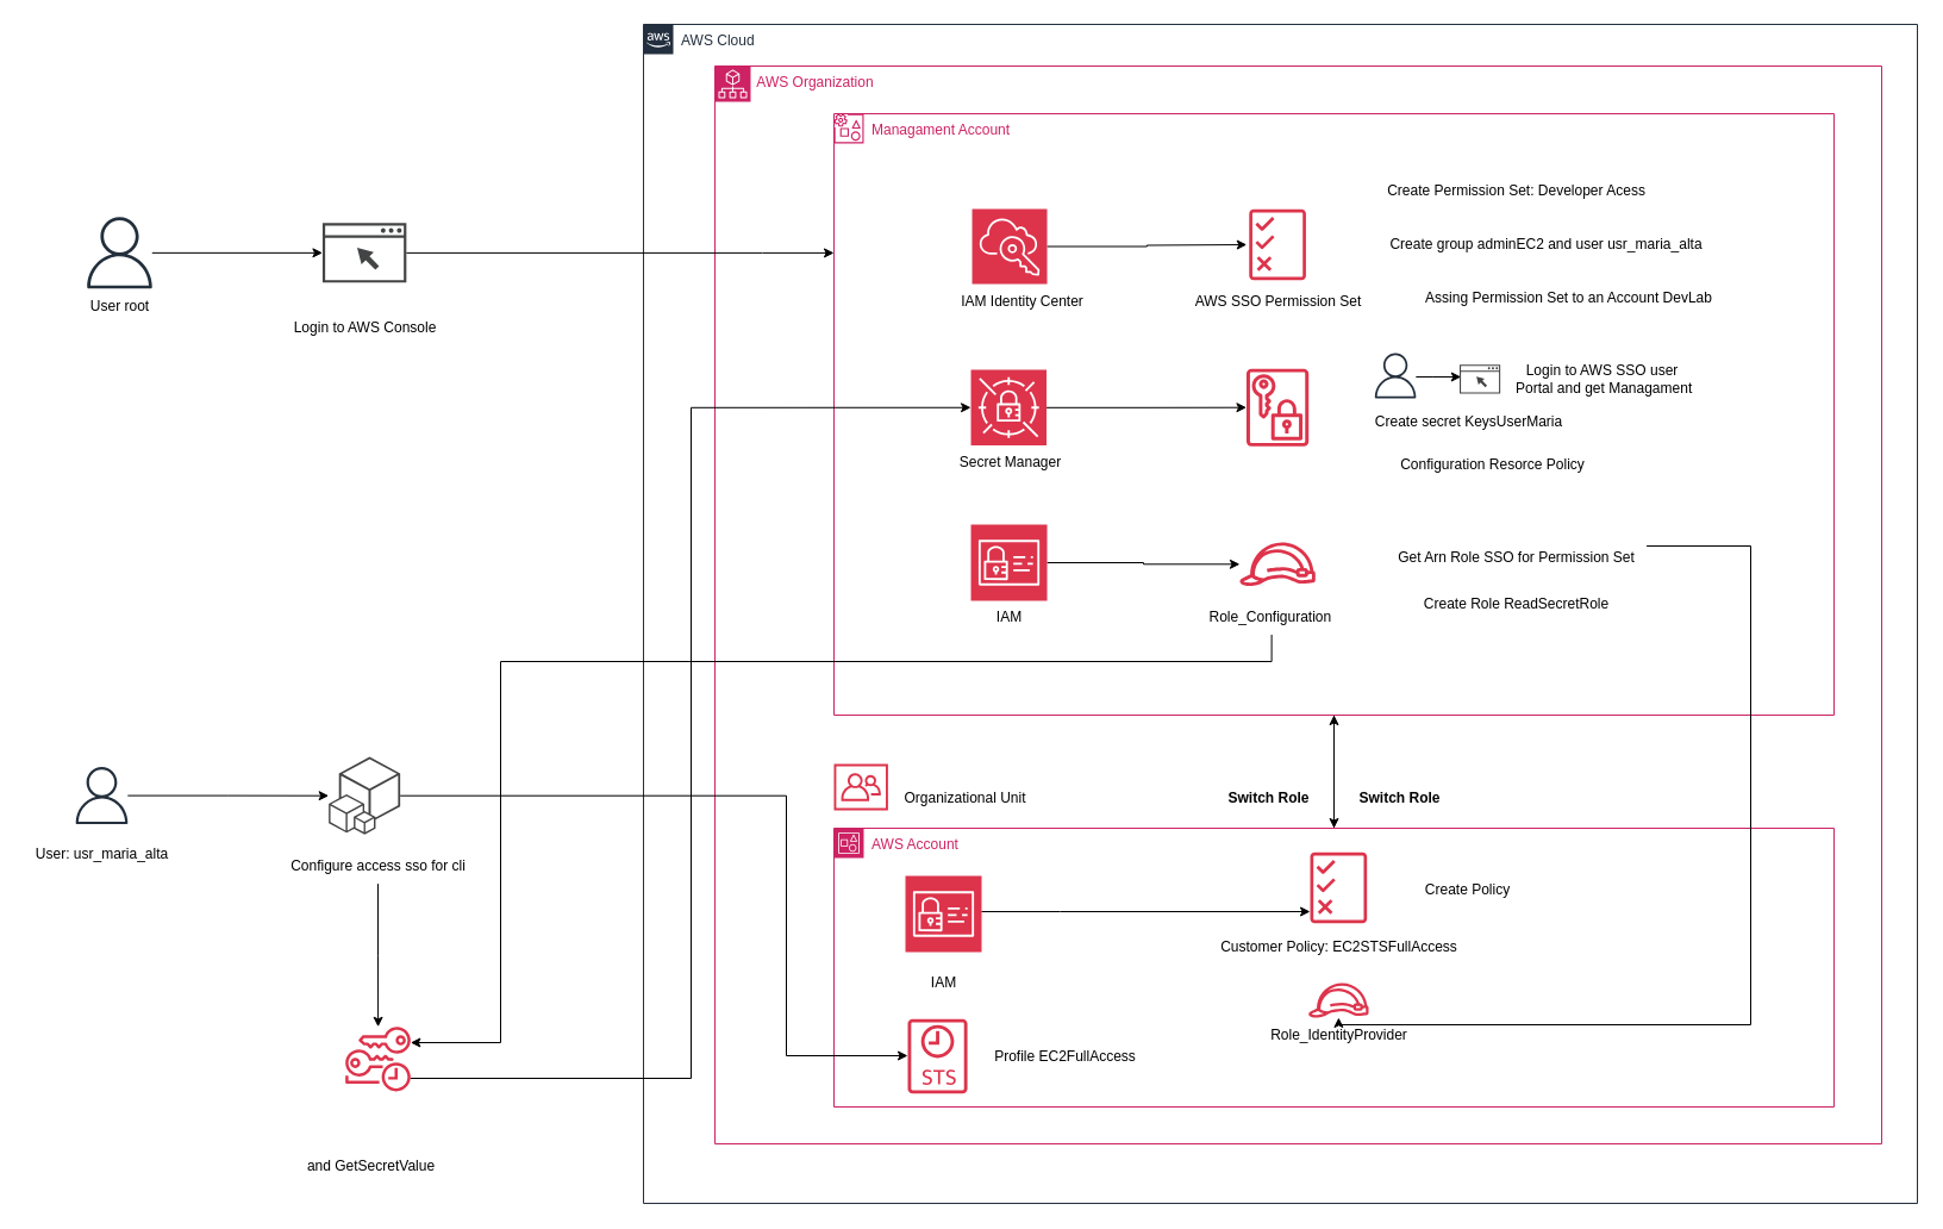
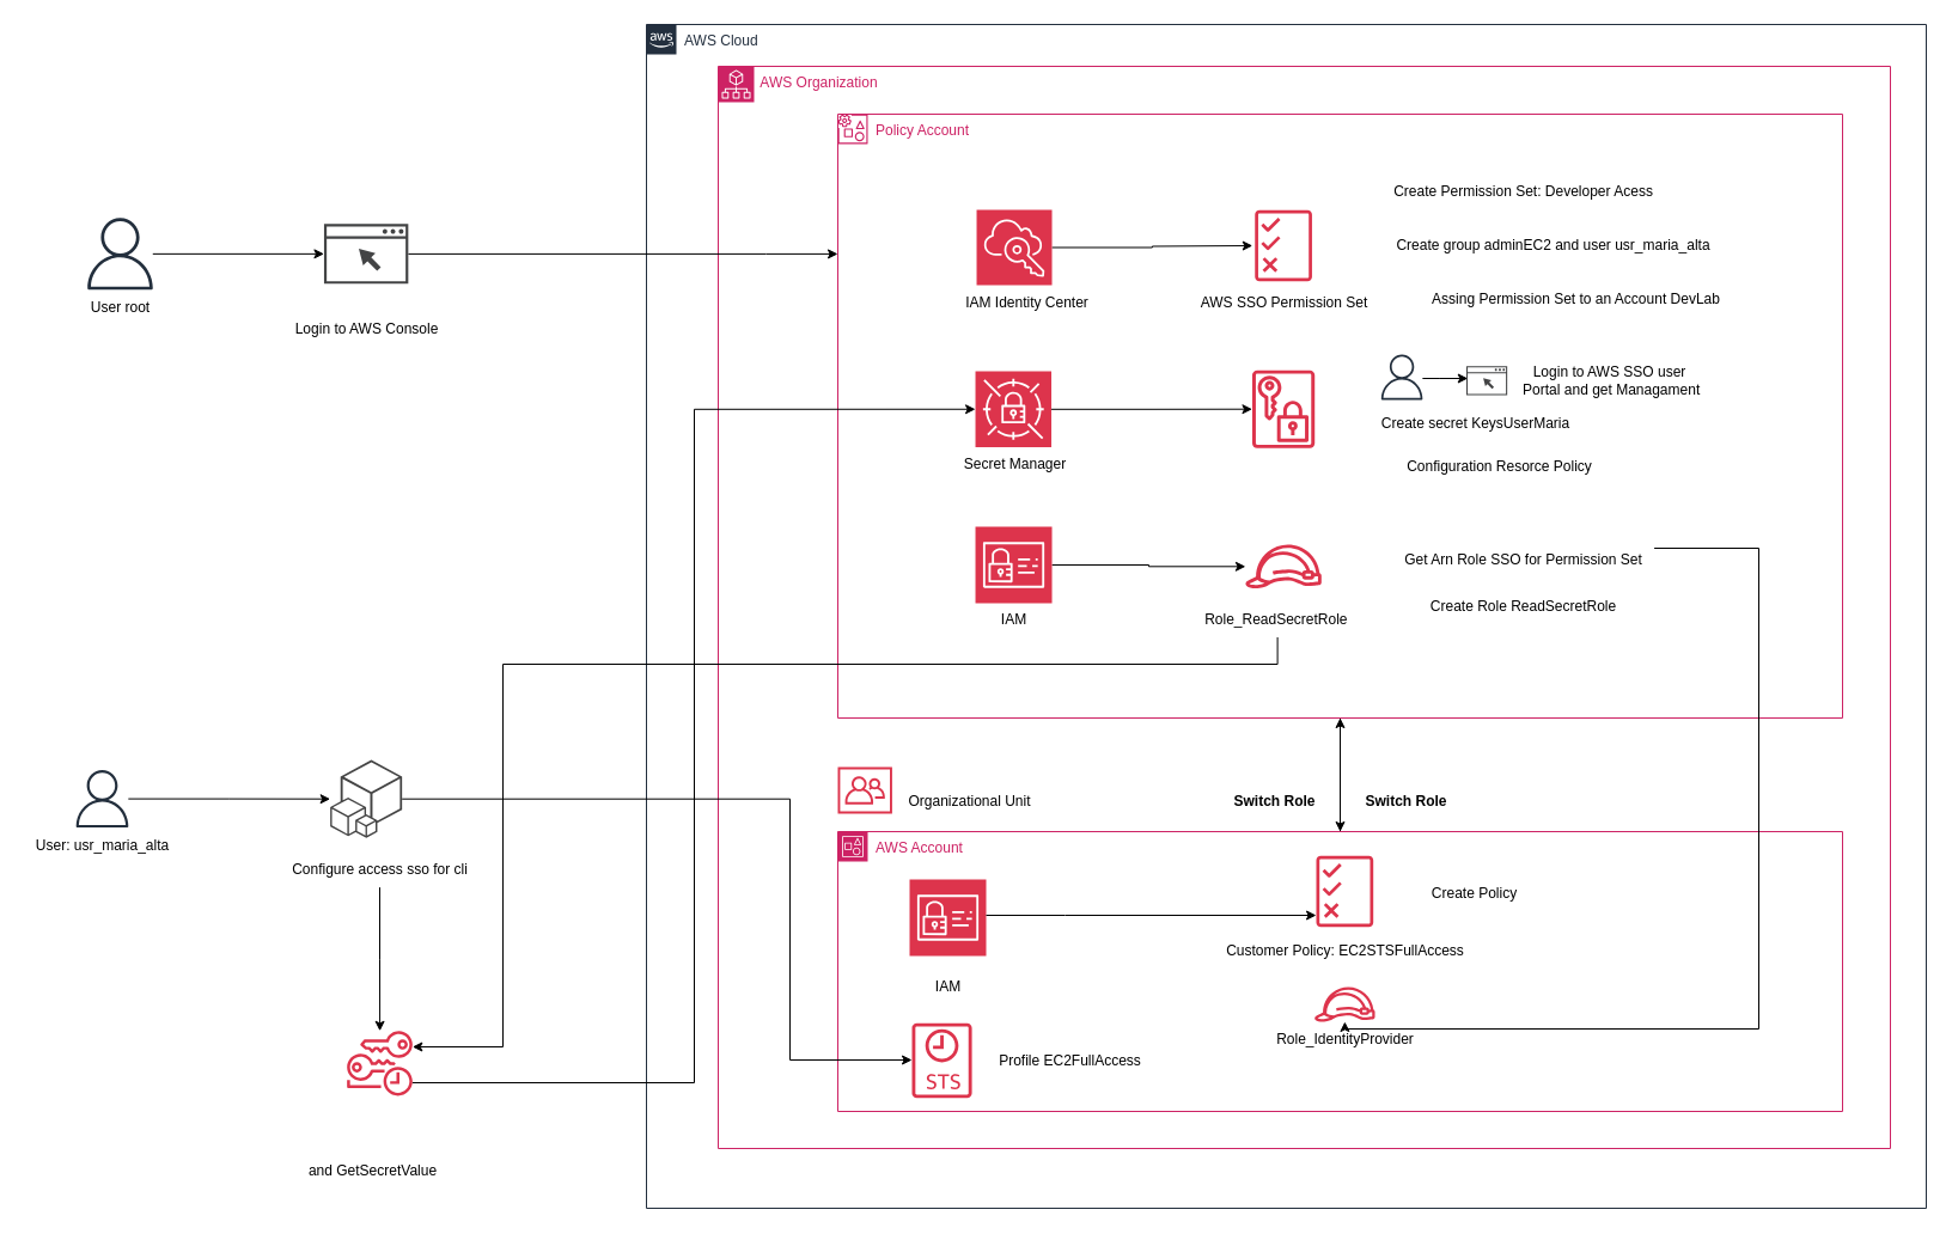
- <mxCell id="6" value="Managament Account" style="points=[[0,0],[0.25,0],[0.5,0],[0.75,0],[1,0],[1,0.25],[1,0.5],[1,0.75],[1,1],[0.75,1],[0.5,1],[0.25,1],[0,1],[0,0.75],[0,0.5],[0,0.25]];outlineConnect=0;gradientColor=none;html=1;whiteSpace=wrap;fontSize=12;fontStyle=0;container=1;pointerEvents=0;collapsible=0;recursiveResize=0;shape=mxgraph.aws4.group;grIcon=mxgraph.aws4.organizations_management_account2;strokeColor=#CD2264;fillColor=none;verticalAlign=top;align=left;spacingLeft=30;fontColor=#CD2264;dashed=0;" parent="3" vertex="1"><mxGeometry x="100" y="40" width="840" height="505" as="geometry" /></mxCell>
+ <mxCell id="6" value="Policy Account" style="points=[[0,0],[0.25,0],[0.5,0],[0.75,0],[1,0],[1,0.25],[1,0.5],[1,0.75],[1,1],[0.75,1],[0.5,1],[0.25,1],[0,1],[0,0.75],[0,0.5],[0,0.25]];outlineConnect=0;gradientColor=none;html=1;whiteSpace=wrap;fontSize=12;fontStyle=0;container=1;pointerEvents=0;collapsible=0;recursiveResize=0;shape=mxgraph.aws4.group;grIcon=mxgraph.aws4.organizations_management_account2;strokeColor=#CD2264;fillColor=none;verticalAlign=top;align=left;spacingLeft=30;fontColor=#CD2264;dashed=0;" parent="3" vertex="1"><mxGeometry x="100" y="40" width="840" height="505" as="geometry" /></mxCell>
- <mxCell id="22" value="Role_Configuration&amp;nbsp;" style="text;html=1;align=center;verticalAlign=middle;resizable=0;points=[];autosize=1;strokeColor=none;fillColor=none;" parent="6" vertex="1"><mxGeometry x="292.59" y="407.5" width="150" height="30" as="geometry" /></mxCell>
+ <mxCell id="22" value="Role_ReadSecretRole&amp;nbsp;" style="text;html=1;align=center;verticalAlign=middle;resizable=0;points=[];autosize=1;strokeColor=none;fillColor=none;" parent="6" vertex="1"><mxGeometry x="292.59" y="407.5" width="150" height="30" as="geometry" /></mxCell>
- <mxCell id="70" value="User: usr_maria_alta" style="text;html=1;align=center;verticalAlign=middle;resizable=0;points=[];autosize=1;strokeColor=none;fillColor=none;" vertex="1" parent="1"><mxGeometry x="20" y="701.63" width="130" height="30" as="geometry" /></mxCell>
+ <mxCell id="70" value="User: usr_maria_alta" style="text;html=1;align=center;verticalAlign=middle;resizable=0;points=[];autosize=1;strokeColor=none;fillColor=none;" vertex="1" parent="1"><mxGeometry x="20" y="691.63" width="130" height="30" as="geometry" /></mxCell>
